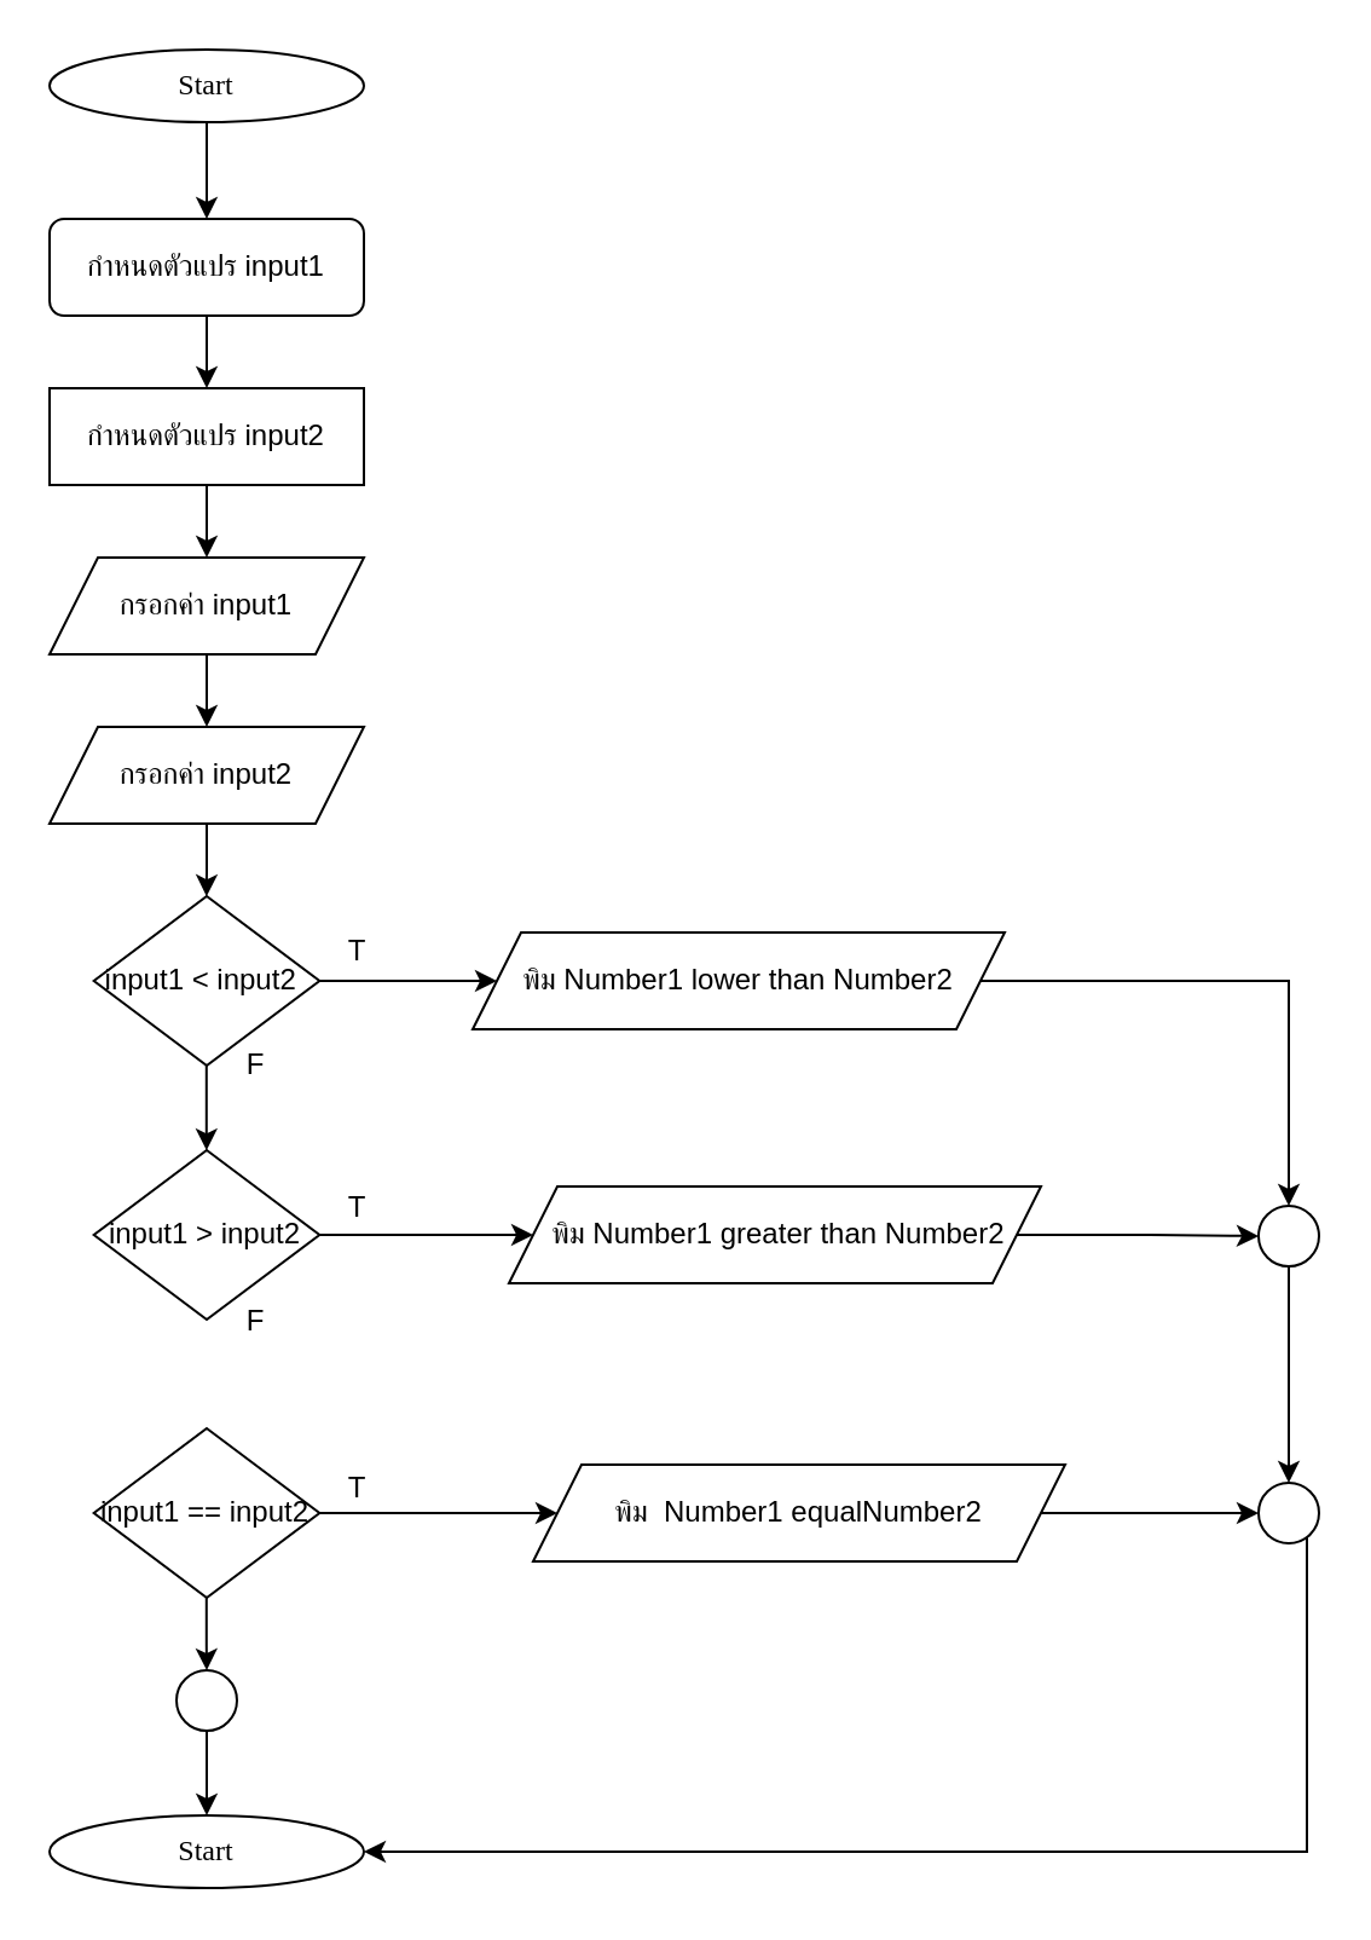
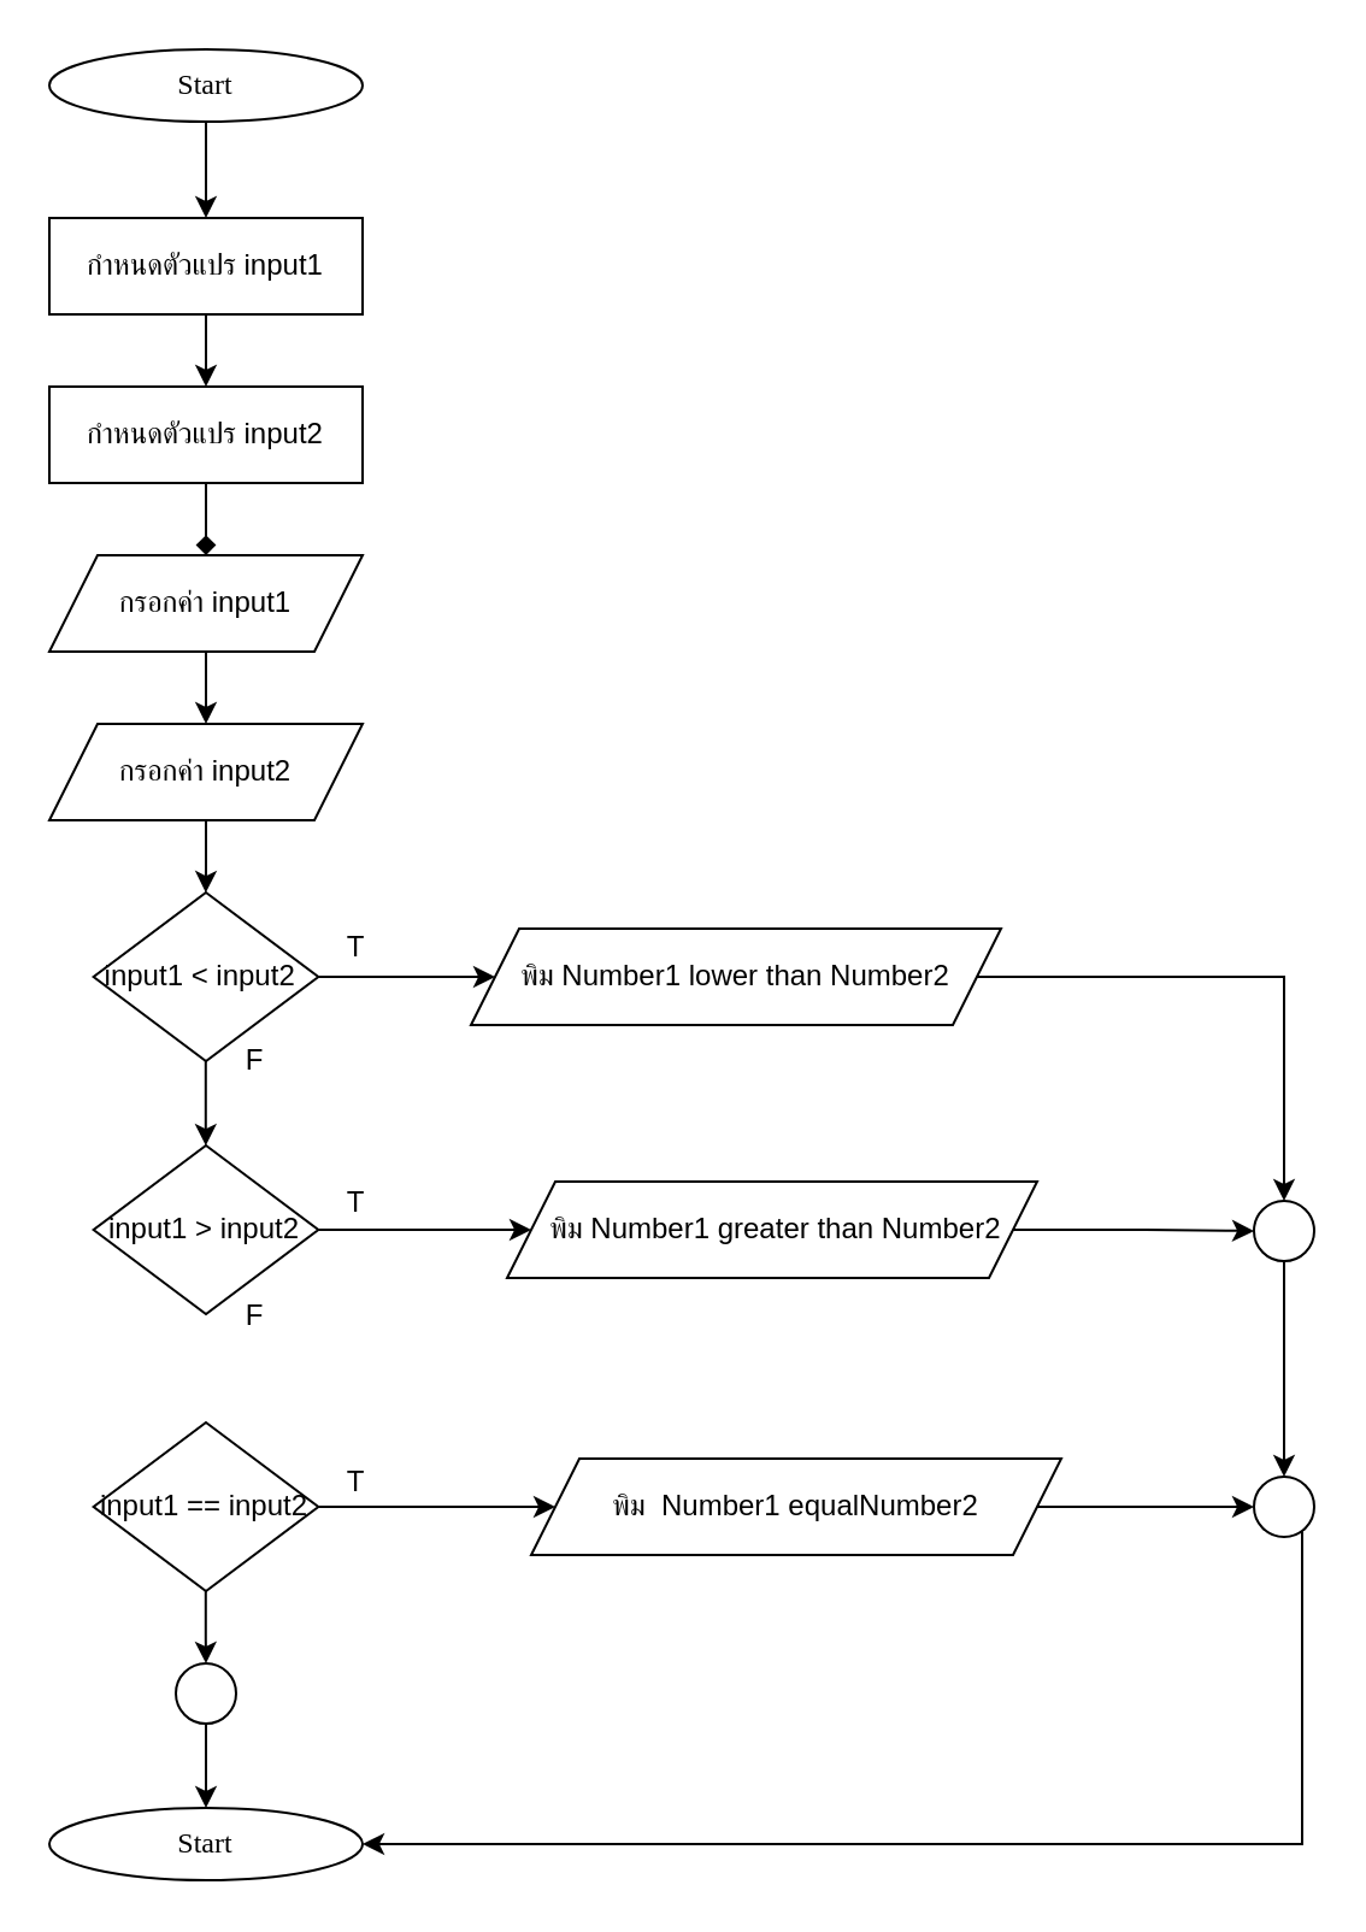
- <mxCell id="5" value="กำหนดตัวแปร input1" style="whiteSpace=wrap;html=1;rounded=1;" vertex="1" parent="1"><mxGeometry x="20" y="90" width="130" height="40" as="geometry" /></mxCell>
+ <mxCell id="5" value="กำหนดตัวแปร input1" style="rounded=0;whiteSpace=wrap;html=1;" vertex="1" parent="1"><mxGeometry x="20" y="90" width="130" height="40" as="geometry" /></mxCell>
- <mxCell id="8" value="" style="edgeStyle=orthogonalEdgeStyle;rounded=0;orthogonalLoop=1;jettySize=auto;html=1;" edge="1" parent="1" source="9" target="7"><mxGeometry relative="1" as="geometry" /></mxCell>
+ <mxCell id="8" value="" style="edgeStyle=orthogonalEdgeStyle;rounded=0;orthogonalLoop=1;jettySize=auto;html=1;endArrow=diamond;" edge="1" parent="1" source="9" target="7"><mxGeometry relative="1" as="geometry" /></mxCell>
